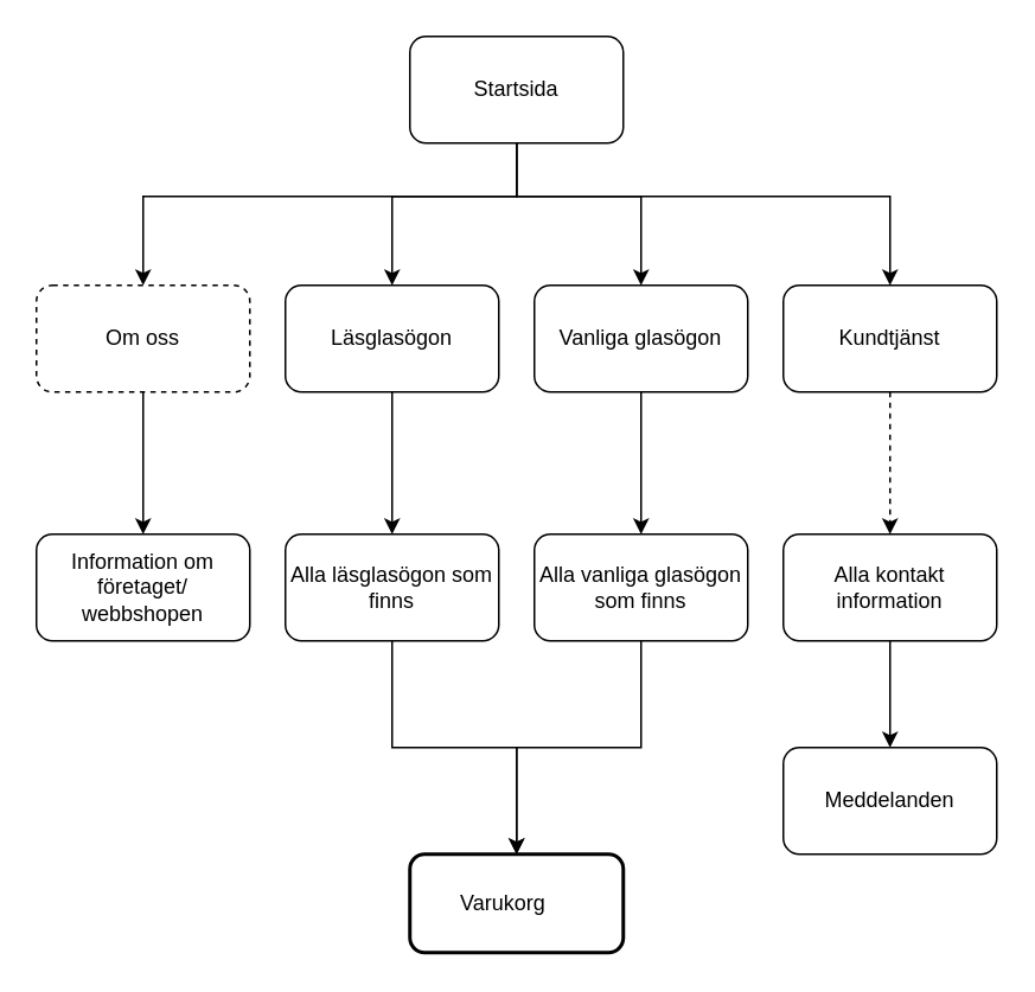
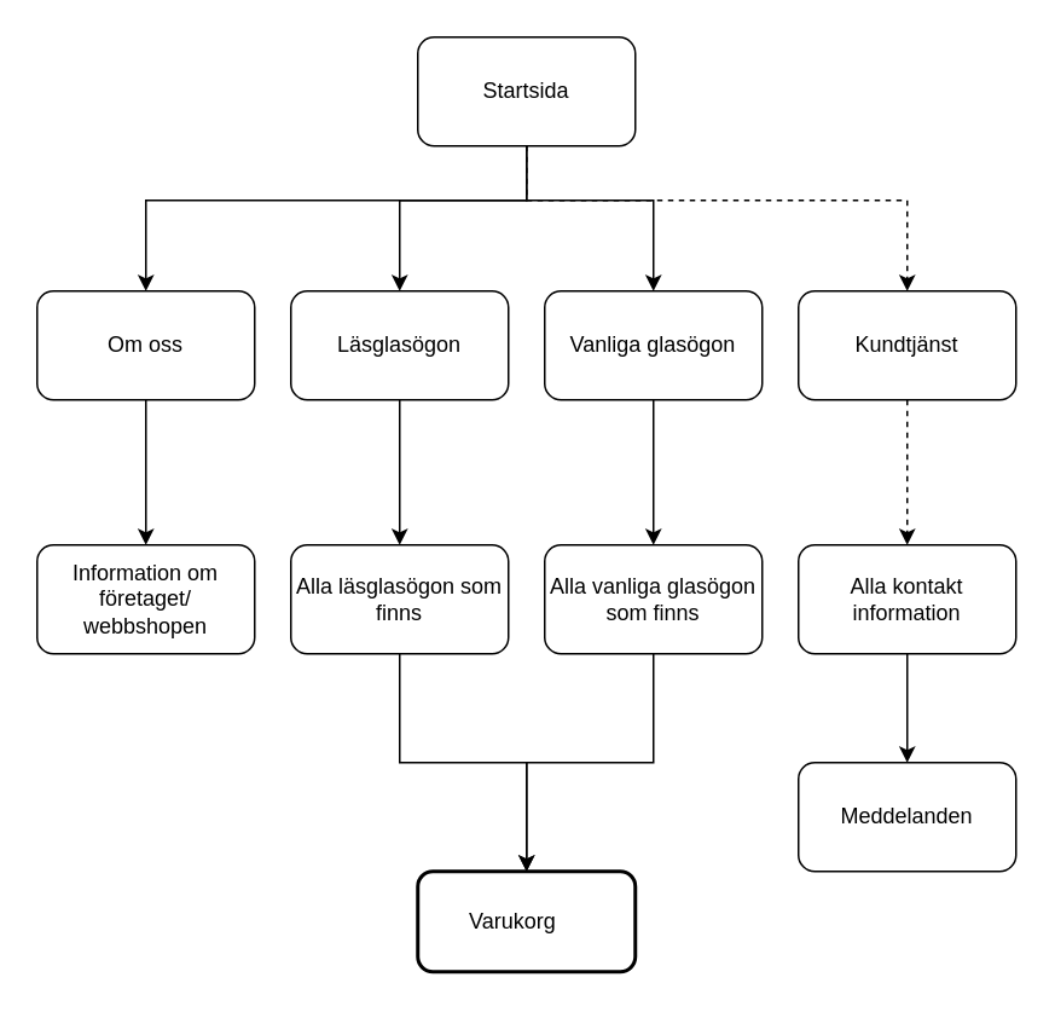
- <mxCell id="5" value="" style="edgeStyle=orthogonalEdgeStyle;rounded=0;orthogonalLoop=1;jettySize=auto;html=1;exitX=0.5;exitY=1;exitDx=0;exitDy=0;" edge="1" parent="1" source="6" target="14"><mxGeometry relative="1" as="geometry"><Array as="points"><mxPoint x="290" y="110" /><mxPoint x="500" y="110" /></Array></mxGeometry></mxCell>
+ <mxCell id="5" value="" style="edgeStyle=orthogonalEdgeStyle;rounded=0;orthogonalLoop=1;jettySize=auto;html=1;exitX=0.5;exitY=1;exitDx=0;exitDy=0;dashed=1;" edge="1" parent="1" source="6" target="14"><mxGeometry relative="1" as="geometry"><Array as="points"><mxPoint x="290" y="110" /><mxPoint x="500" y="110" /></Array></mxGeometry></mxCell>
- <mxCell id="8" value="Om oss" style="whiteSpace=wrap;html=1;rounded=1;dashed=1;" vertex="1" parent="1"><mxGeometry x="20" y="160" width="120" height="60" as="geometry" /></mxCell>
+ <mxCell id="8" value="Om oss" style="whiteSpace=wrap;html=1;rounded=1;" vertex="1" parent="1"><mxGeometry x="20" y="160" width="120" height="60" as="geometry" /></mxCell>
